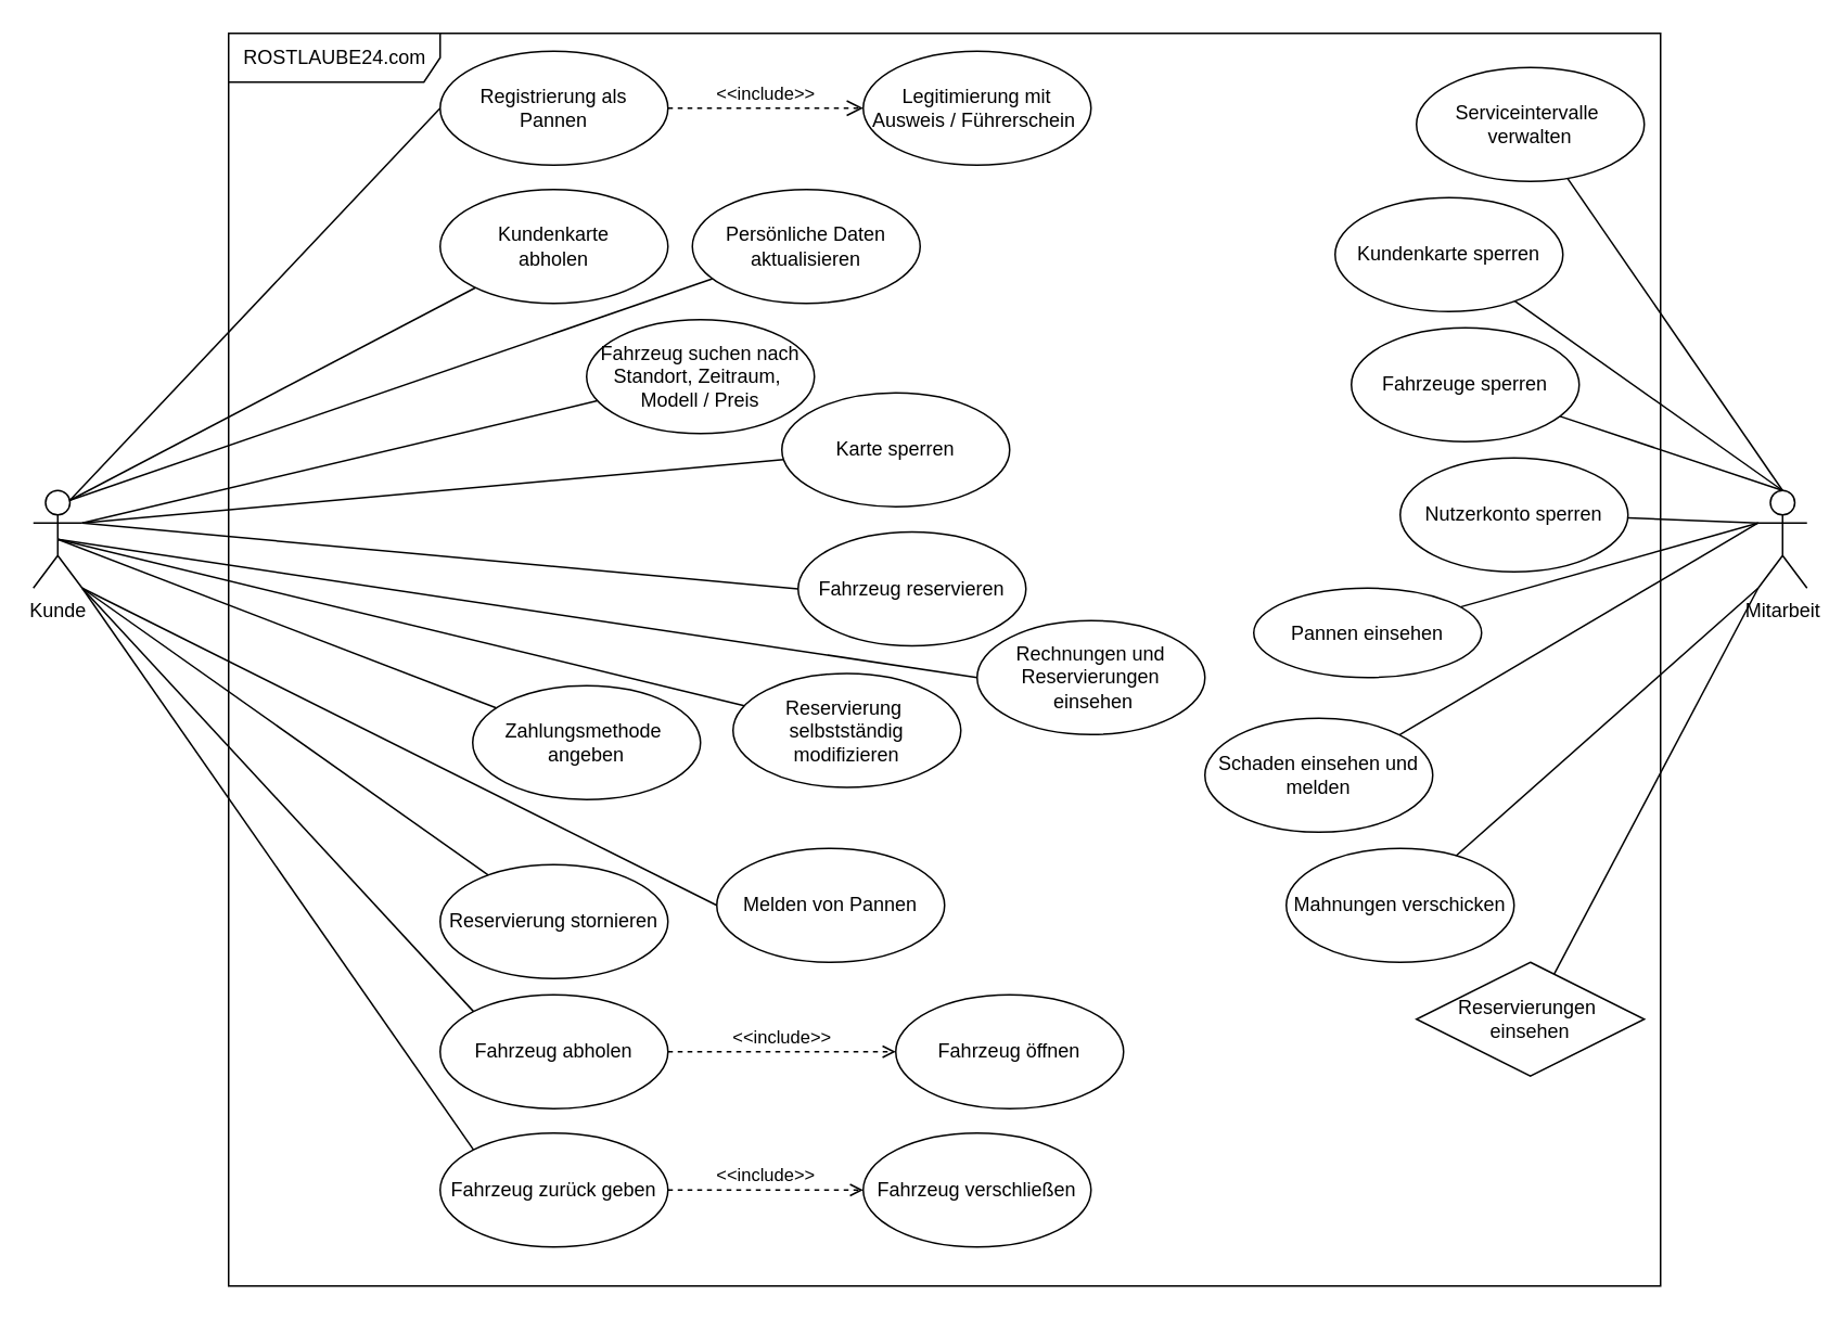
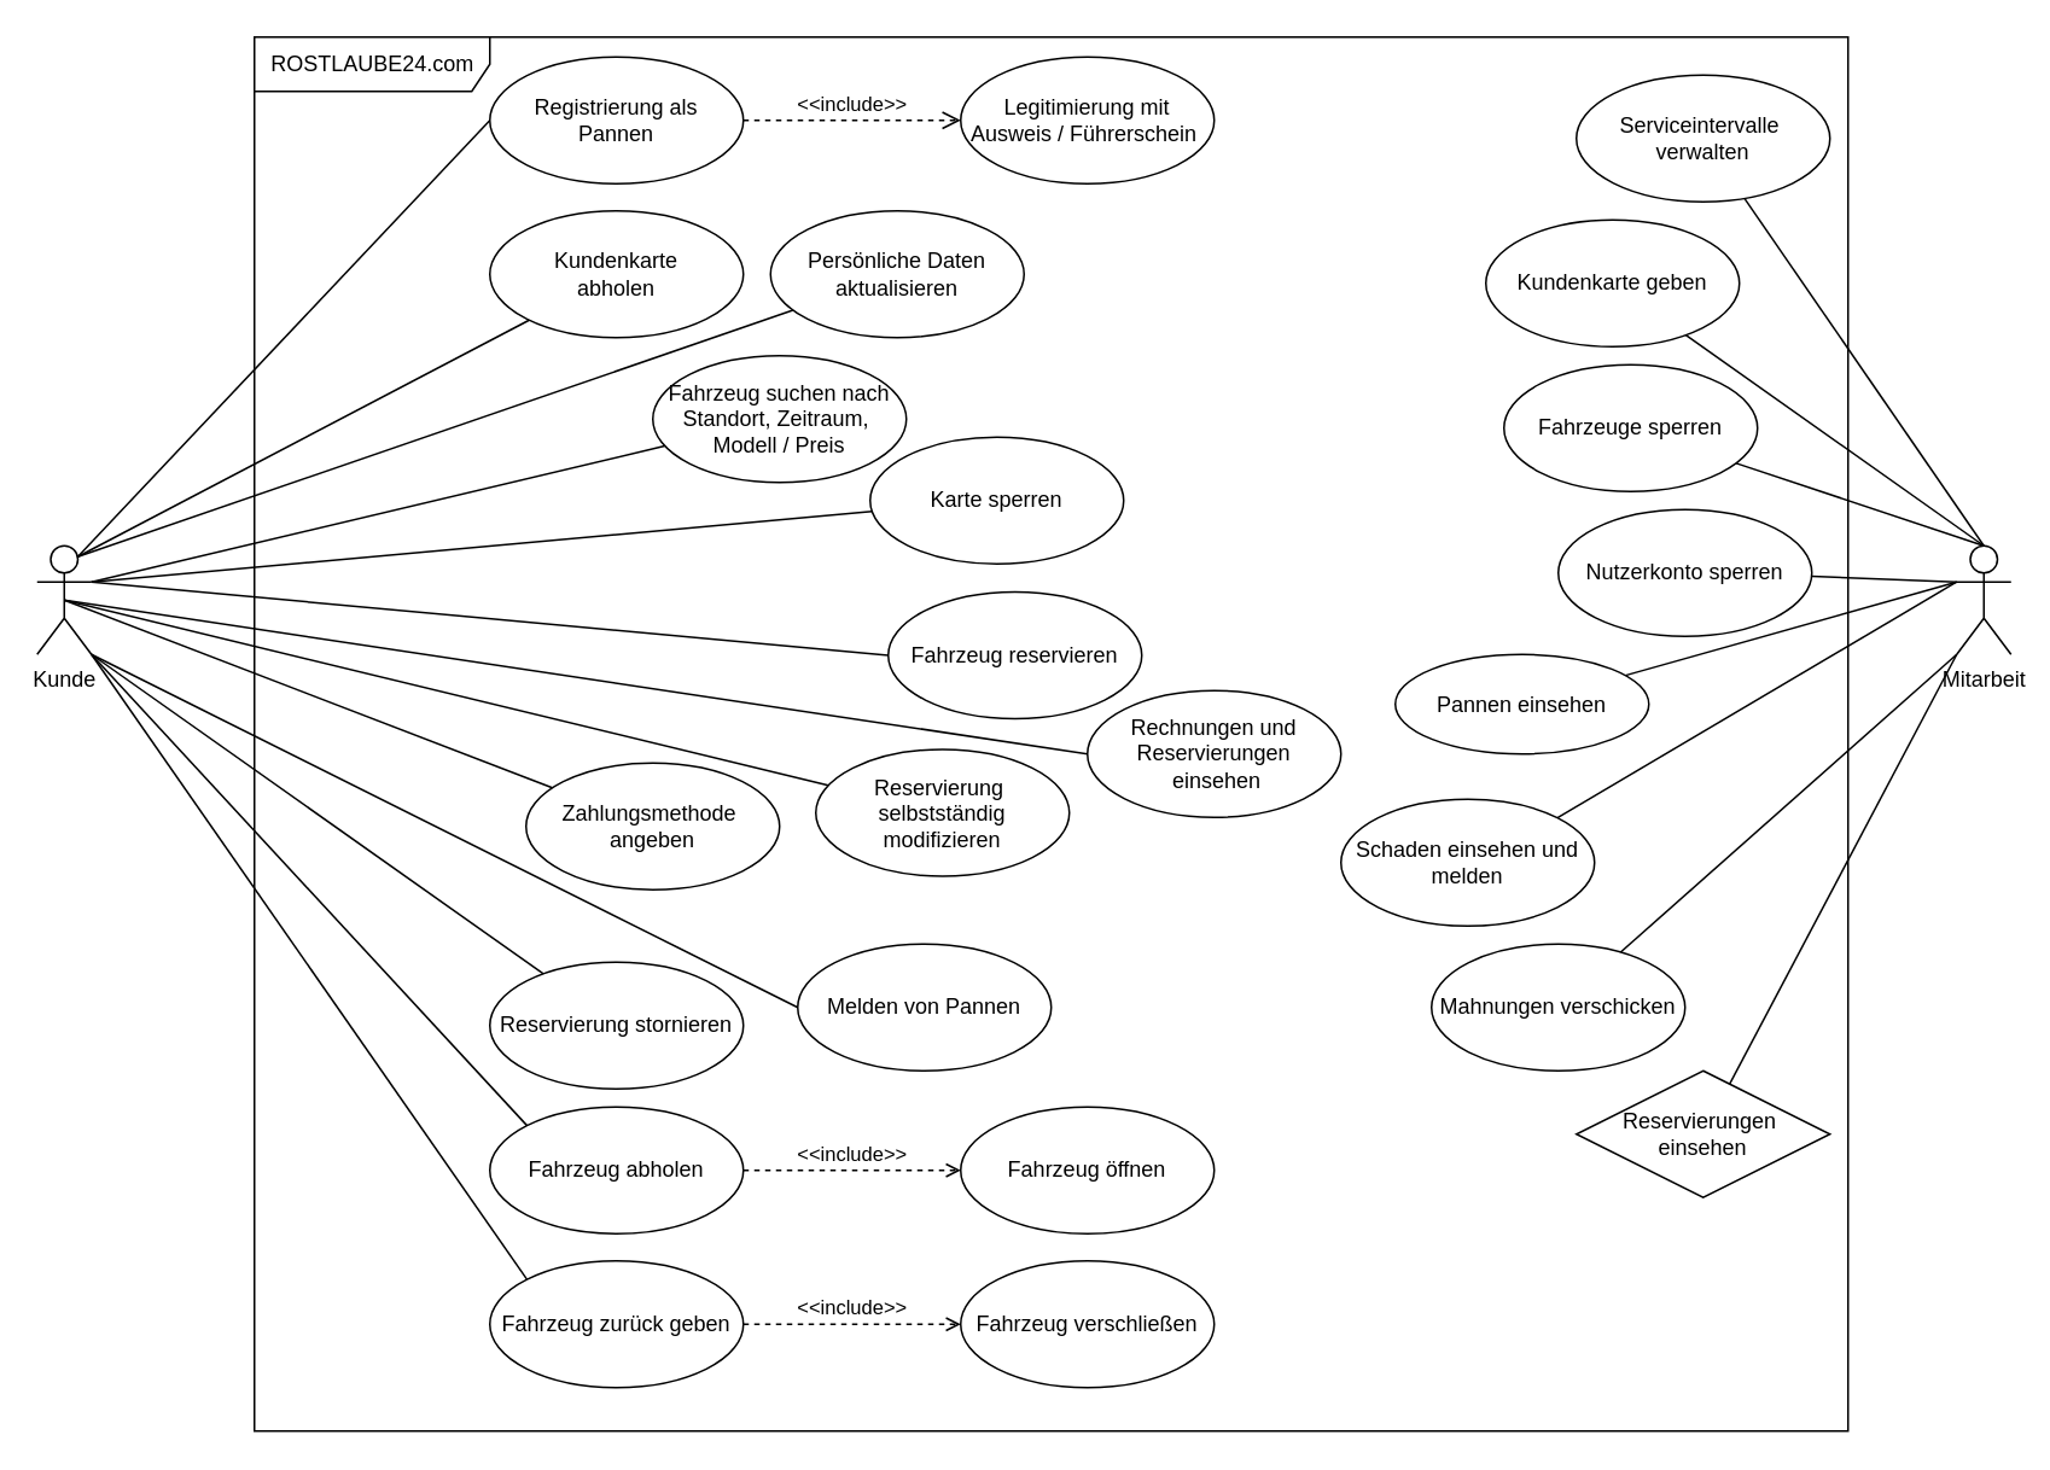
- <mxCell id="46" value="Kundenkarte sperren" style="ellipse;whiteSpace=wrap;html=1;" vertex="1" parent="1"><mxGeometry x="820" y="121" width="140" height="70" as="geometry" /></mxCell>
+ <mxCell id="46" value="Kundenkarte geben" style="ellipse;whiteSpace=wrap;html=1;" vertex="1" parent="1"><mxGeometry x="820" y="121" width="140" height="70" as="geometry" /></mxCell>
- <mxCell id="36" value="Fahrzeug öffnen" style="ellipse;whiteSpace=wrap;html=1;" vertex="1" parent="1"><mxGeometry x="550" y="611" width="140" height="70" as="geometry" /></mxCell>
+ <mxCell id="36" value="Fahrzeug öffnen" style="ellipse;whiteSpace=wrap;html=1;" vertex="1" parent="1"><mxGeometry x="530" y="611" width="140" height="70" as="geometry" /></mxCell>
